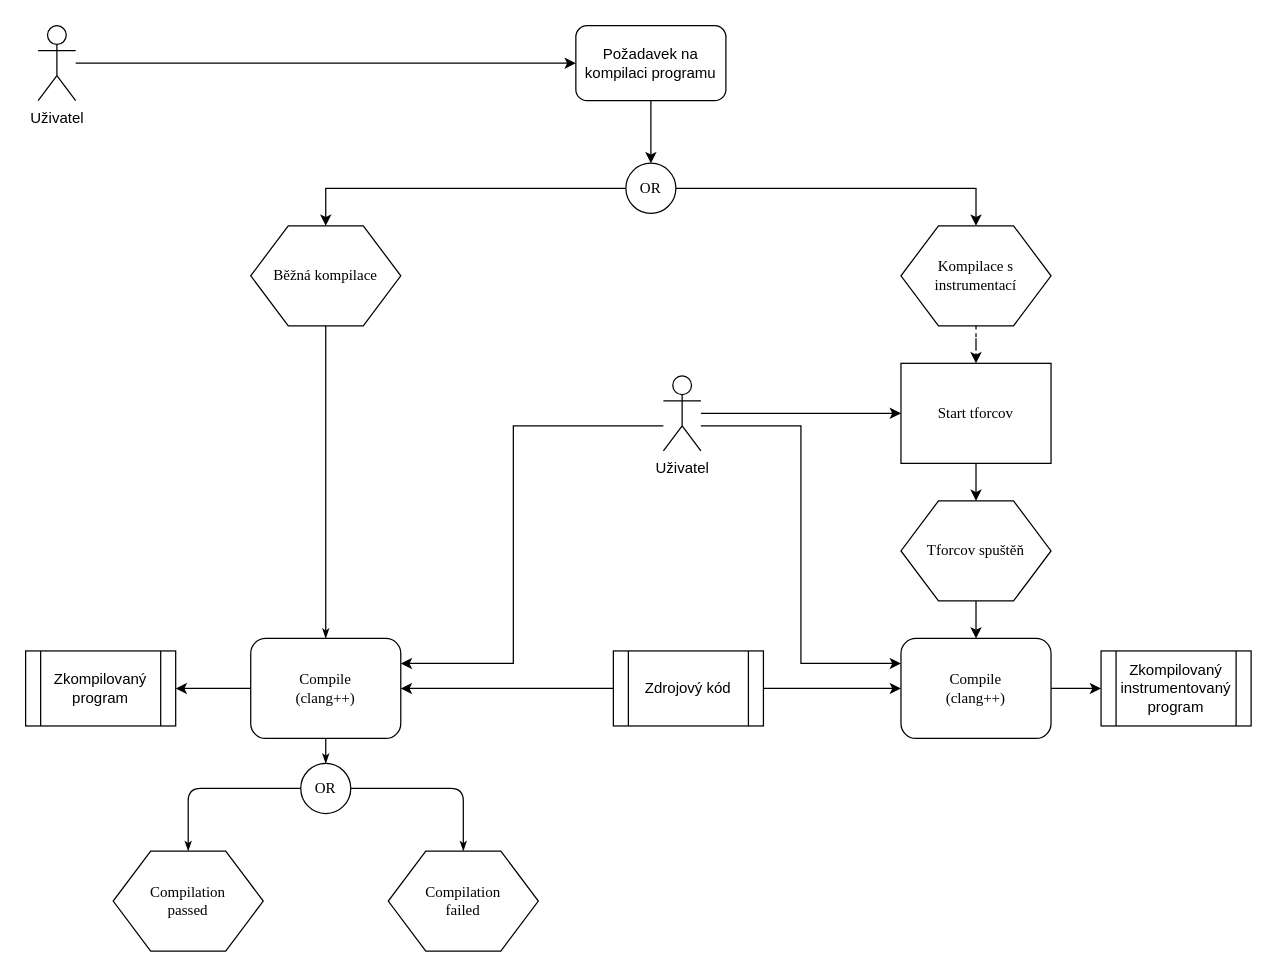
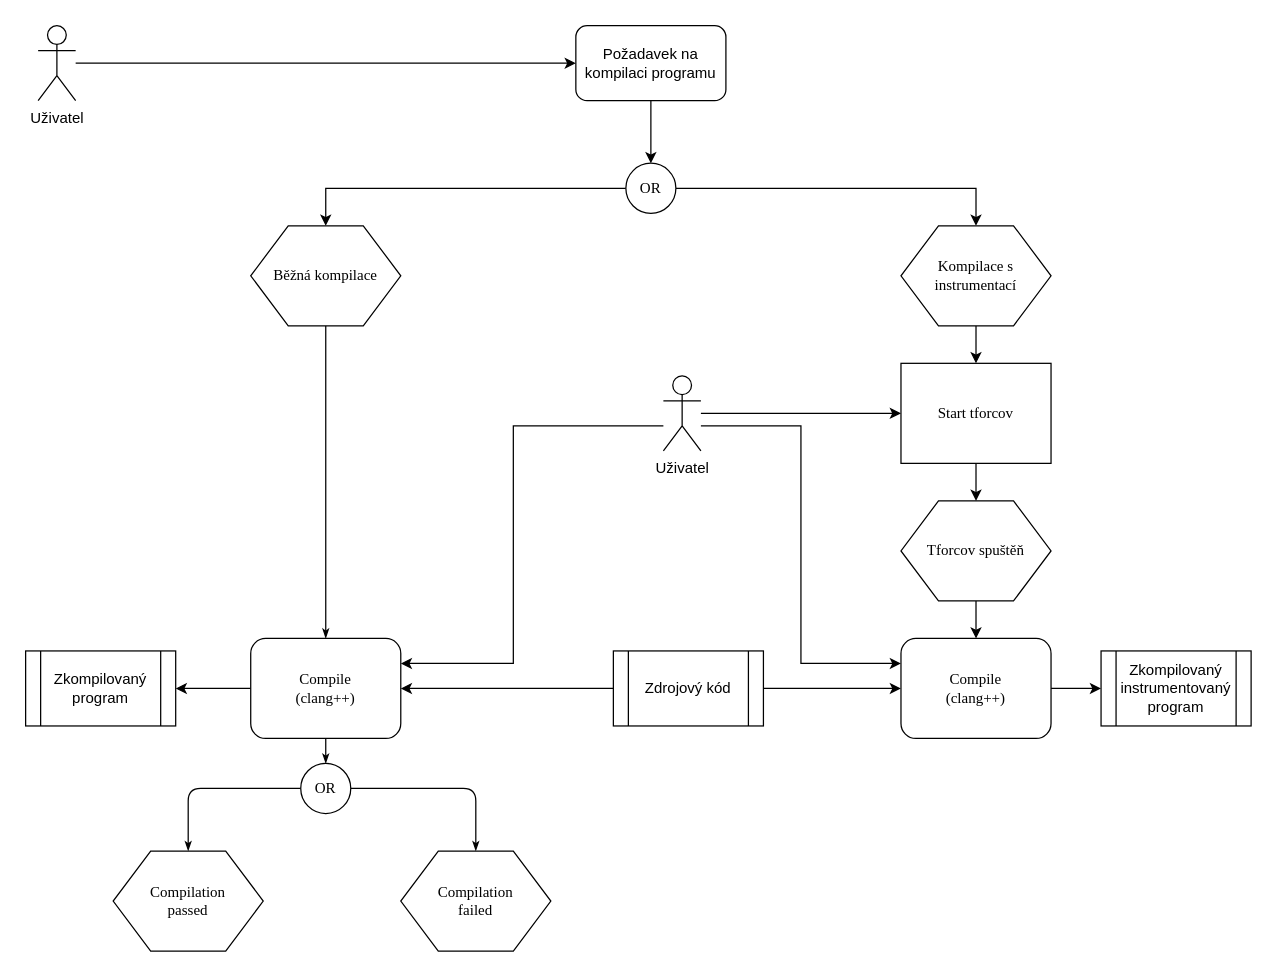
- <mxCell id="27" style="edgeStyle=orthogonalEdgeStyle;rounded=0;orthogonalLoop=1;jettySize=auto;html=1;dashed=1;" edge="1" parent="1" source="28" target="30"><mxGeometry relative="1" as="geometry" /></mxCell>
+ <mxCell id="27" style="edgeStyle=orthogonalEdgeStyle;rounded=0;orthogonalLoop=1;jettySize=auto;html=1;" edge="1" parent="1" source="28" target="30"><mxGeometry relative="1" as="geometry" /></mxCell>
- <mxCell id="11" value="Compilation&lt;br&gt;failed" style="shape=hexagon;perimeter=hexagonPerimeter;whiteSpace=wrap;html=1;rounded=0;shadow=0;labelBackgroundColor=none;strokeWidth=1;fontFamily=Verdana;fontSize=12;align=center;" parent="1" vertex="1"><mxGeometry x="310" y="680" width="120" height="80" as="geometry" /></mxCell>
+ <mxCell id="11" value="Compilation&lt;br&gt;failed" style="shape=hexagon;perimeter=hexagonPerimeter;whiteSpace=wrap;html=1;rounded=0;shadow=0;labelBackgroundColor=none;strokeWidth=1;fontFamily=Verdana;fontSize=12;align=center;" parent="1" vertex="1"><mxGeometry x="320" y="680" width="120" height="80" as="geometry" /></mxCell>
